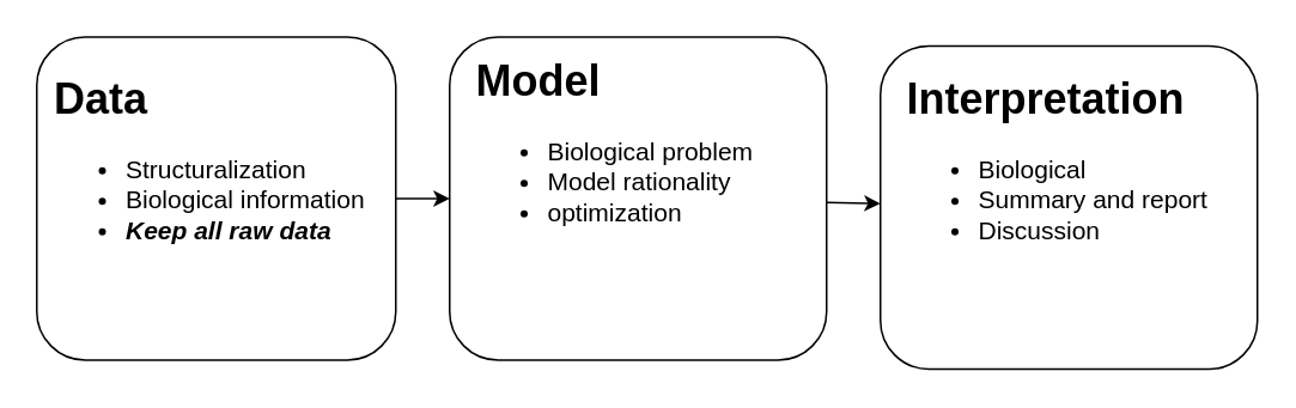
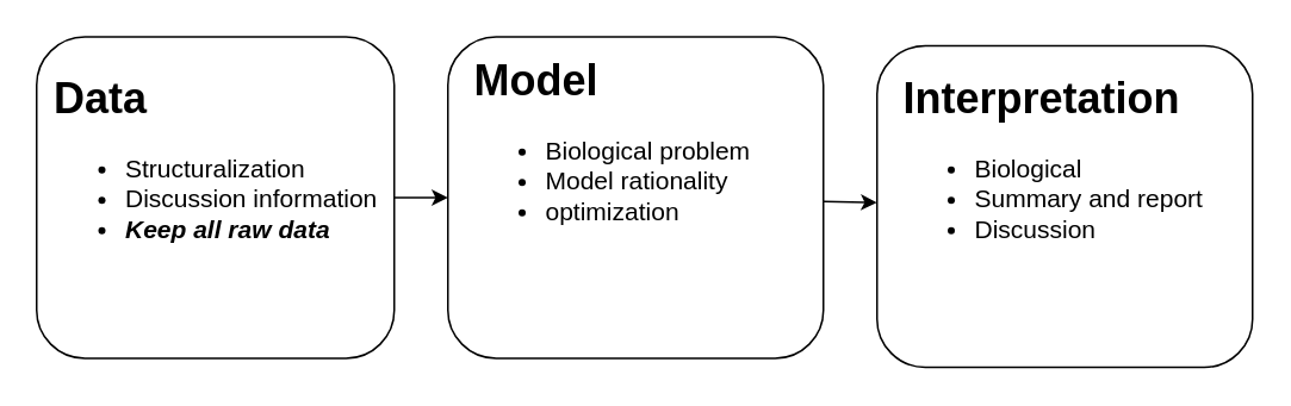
- <mxCell id="7" value="&lt;h1&gt;Data&lt;/h1&gt;&lt;div style=&quot;font-size: 14px&quot;&gt;&lt;ul&gt;&lt;li&gt;Structuralization&lt;/li&gt;&lt;li&gt;Biological information&lt;/li&gt;&lt;li&gt;&lt;i&gt;&lt;b&gt;Keep all raw data&lt;/b&gt;&lt;/i&gt;&lt;/li&gt;&lt;/ul&gt;&lt;/div&gt;" style="text;html=1;strokeColor=none;fillColor=none;spacing=5;spacingTop=-20;whiteSpace=wrap;overflow=hidden;rounded=0;" vertex="1" parent="1"><mxGeometry x="25" y="35" width="190" height="160" as="geometry" /></mxCell>
+ <mxCell id="7" value="&lt;h1&gt;Data&lt;/h1&gt;&lt;div style=&quot;font-size: 14px&quot;&gt;&lt;ul&gt;&lt;li&gt;Structuralization&lt;/li&gt;&lt;li&gt;Discussion information&lt;/li&gt;&lt;li&gt;&lt;i&gt;&lt;b&gt;Keep all raw data&lt;/b&gt;&lt;/i&gt;&lt;/li&gt;&lt;/ul&gt;&lt;/div&gt;" style="text;html=1;strokeColor=none;fillColor=none;spacing=5;spacingTop=-20;whiteSpace=wrap;overflow=hidden;rounded=0;" vertex="1" parent="1"><mxGeometry x="25" y="35" width="190" height="160" as="geometry" /></mxCell>
